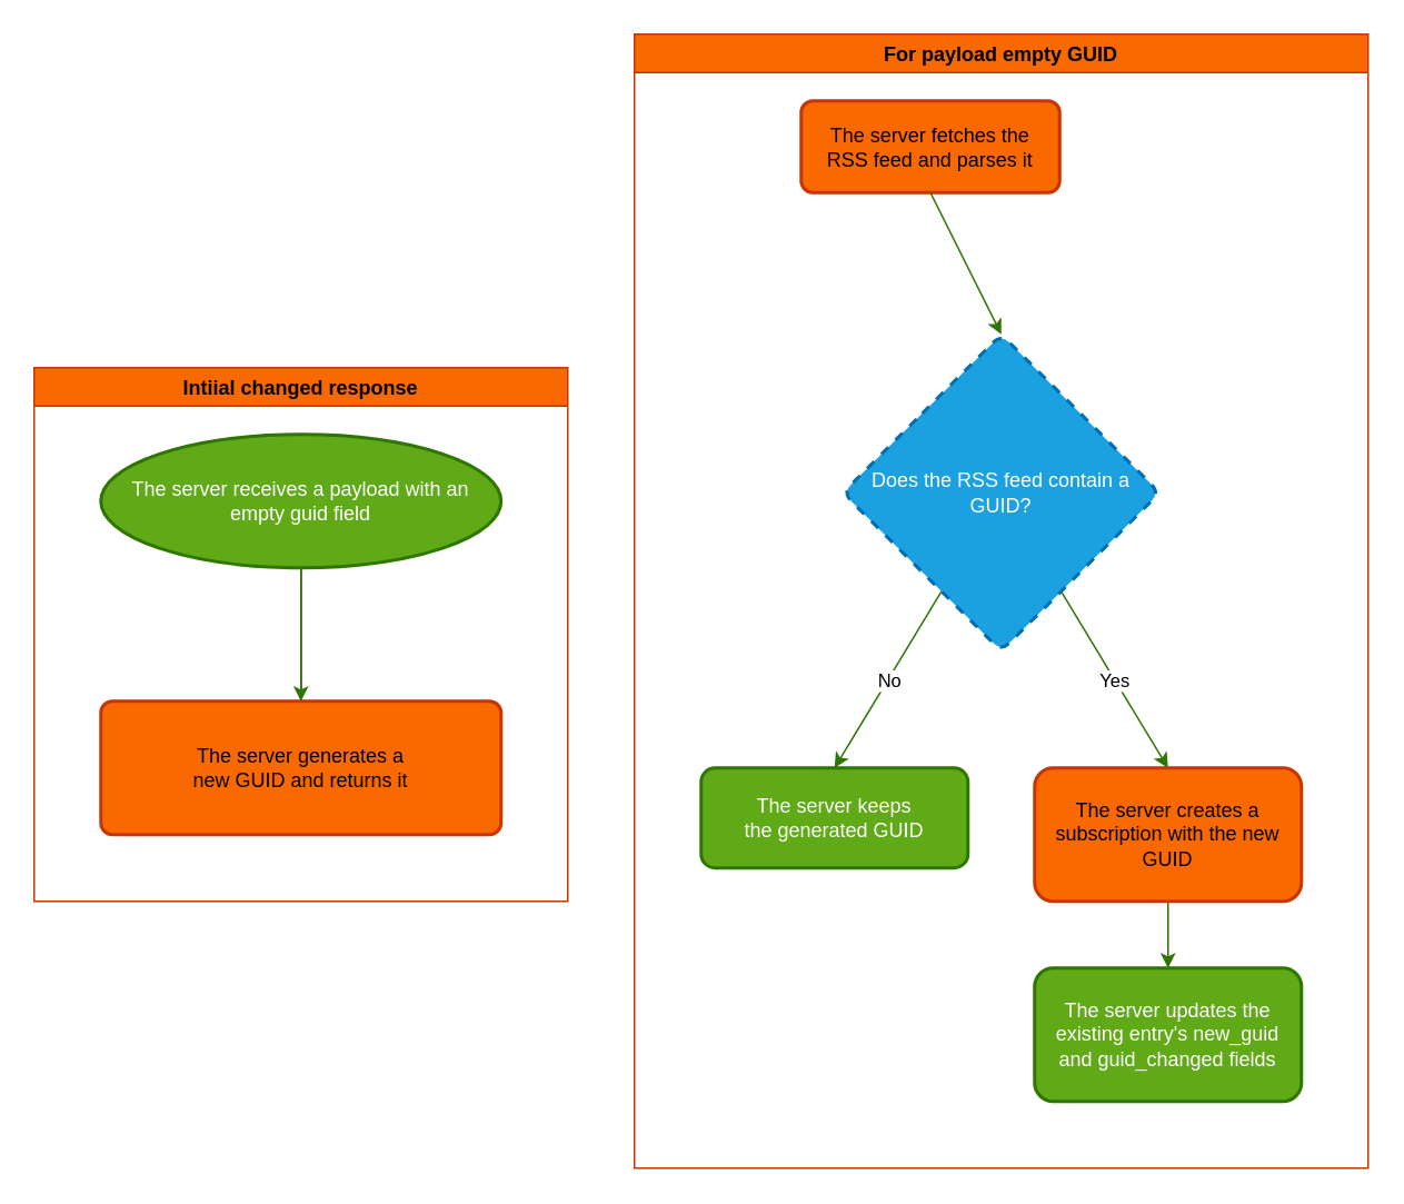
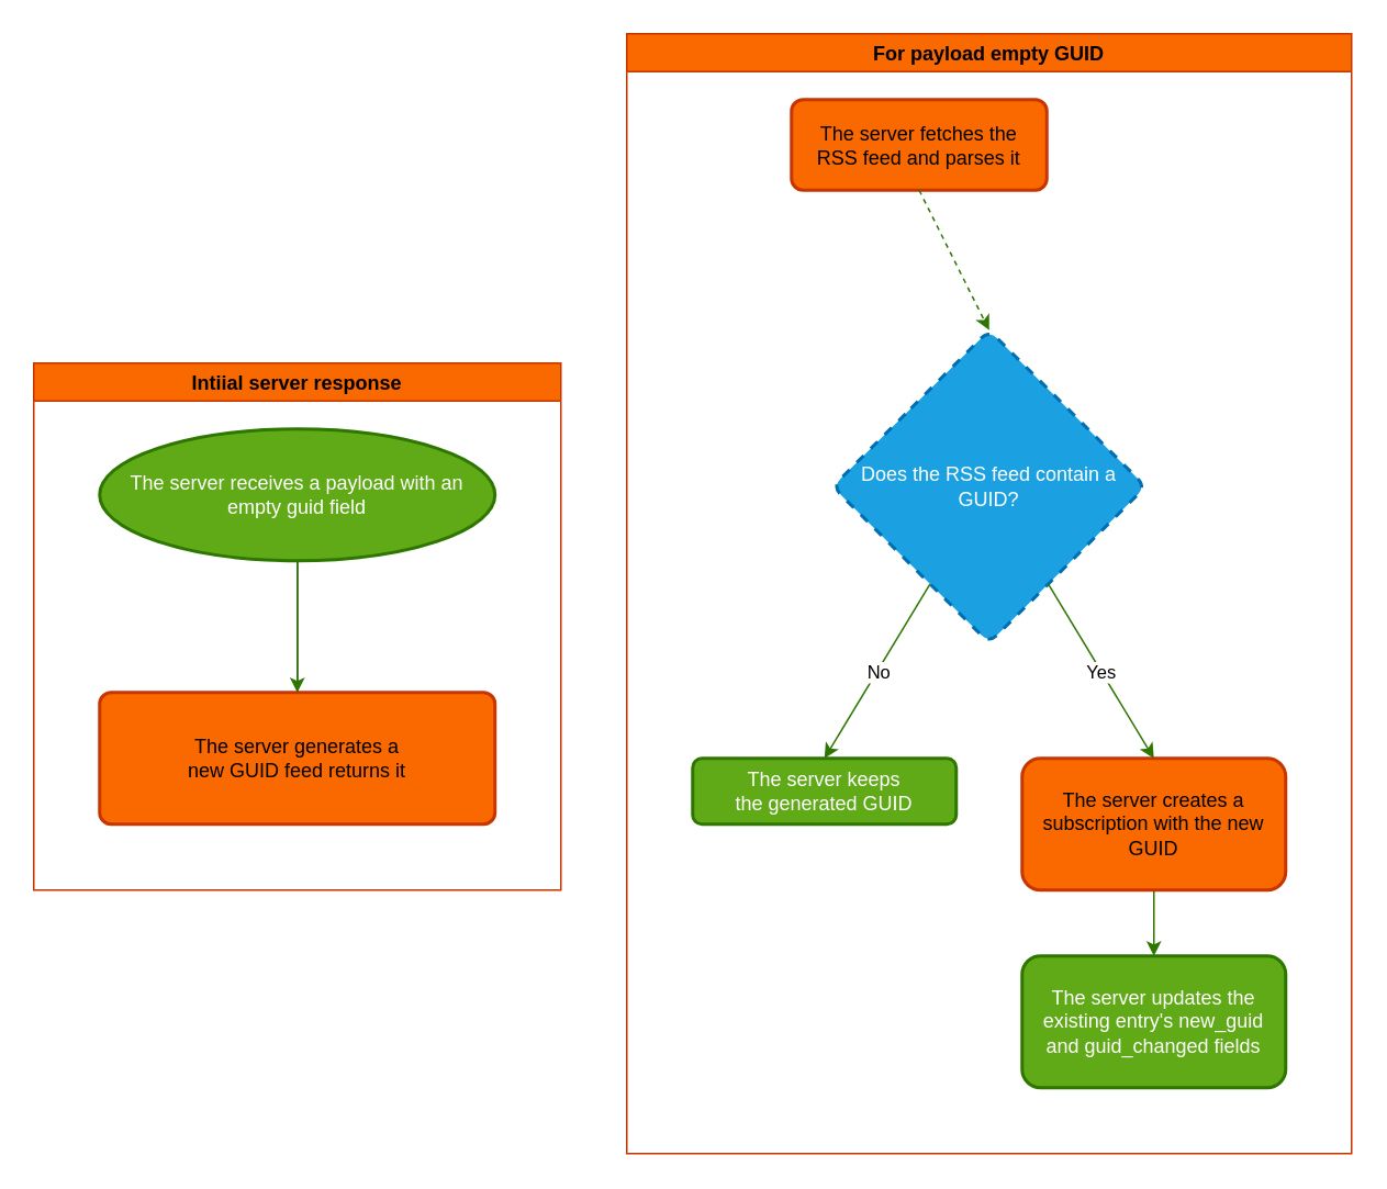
- <mxCell id="11" value="" style="endArrow=classic;html=1;exitX=0.5;exitY=1;exitDx=0;exitDy=0;entryX=0.5;entryY=0;entryDx=0;entryDy=0;fillColor=#60a917;strokeColor=#2D7600;" parent="7" source="8" target="9" edge="1"><mxGeometry width="50" height="50" relative="1" as="geometry"><mxPoint x="30" y="320" as="sourcePoint" /><mxPoint x="80" y="270" as="targetPoint" /></mxGeometry></mxCell>
+ <mxCell id="11" value="" style="endArrow=classic;html=1;exitX=0.5;exitY=1;exitDx=0;exitDy=0;entryX=0.5;entryY=0;entryDx=0;entryDy=0;fillColor=#60a917;strokeColor=#2D7600;dashed=1;" parent="7" source="8" target="9" edge="1"><mxGeometry width="50" height="50" relative="1" as="geometry"><mxPoint x="30" y="320" as="sourcePoint" /><mxPoint x="80" y="270" as="targetPoint" /></mxGeometry></mxCell>
- <mxCell id="3" value="Intiial changed response" style="swimlane;fillColor=#fa6800;fontColor=#000000;strokeColor=#C73500;" parent="1" vertex="1"><mxGeometry x="20" y="220" width="320" height="320" as="geometry" /></mxCell>
+ <mxCell id="3" value="Intiial server response" style="swimlane;fillColor=#fa6800;fontColor=#000000;strokeColor=#C73500;" parent="1" vertex="1"><mxGeometry x="20" y="220" width="320" height="320" as="geometry" /></mxCell>
- <mxCell id="4" value="The server generates a&lt;br&gt;new GUID and returns it" style="rounded=1;whiteSpace=wrap;html=1;absoluteArcSize=1;arcSize=14;strokeWidth=2;fillColor=#fa6800;fontColor=#000000;strokeColor=#C73500;" parent="3" vertex="1"><mxGeometry x="40" y="200" width="240" height="80" as="geometry" /></mxCell>
+ <mxCell id="4" value="The server generates a&lt;br&gt;new GUID feed returns it" style="rounded=1;whiteSpace=wrap;html=1;absoluteArcSize=1;arcSize=14;strokeWidth=2;fillColor=#fa6800;fontColor=#000000;strokeColor=#C73500;" parent="3" vertex="1"><mxGeometry x="40" y="200" width="240" height="80" as="geometry" /></mxCell>
- <mxCell id="10" value="The server keeps&lt;br&gt;the generated GUID" style="rounded=1;whiteSpace=wrap;html=1;fillColor=#60a917;strokeColor=#2D7600;fontColor=#ffffff;arcSize=14;strokeWidth=2;" parent="7" vertex="1"><mxGeometry x="40" y="440" width="160" height="60" as="geometry" /></mxCell>
+ <mxCell id="10" value="The server keeps&lt;br&gt;the generated GUID" style="rounded=1;whiteSpace=wrap;html=1;fillColor=#60a917;strokeColor=#2D7600;fontColor=#ffffff;arcSize=14;strokeWidth=2;" parent="7" vertex="1"><mxGeometry x="40" y="440" width="160" height="40" as="geometry" /></mxCell>
